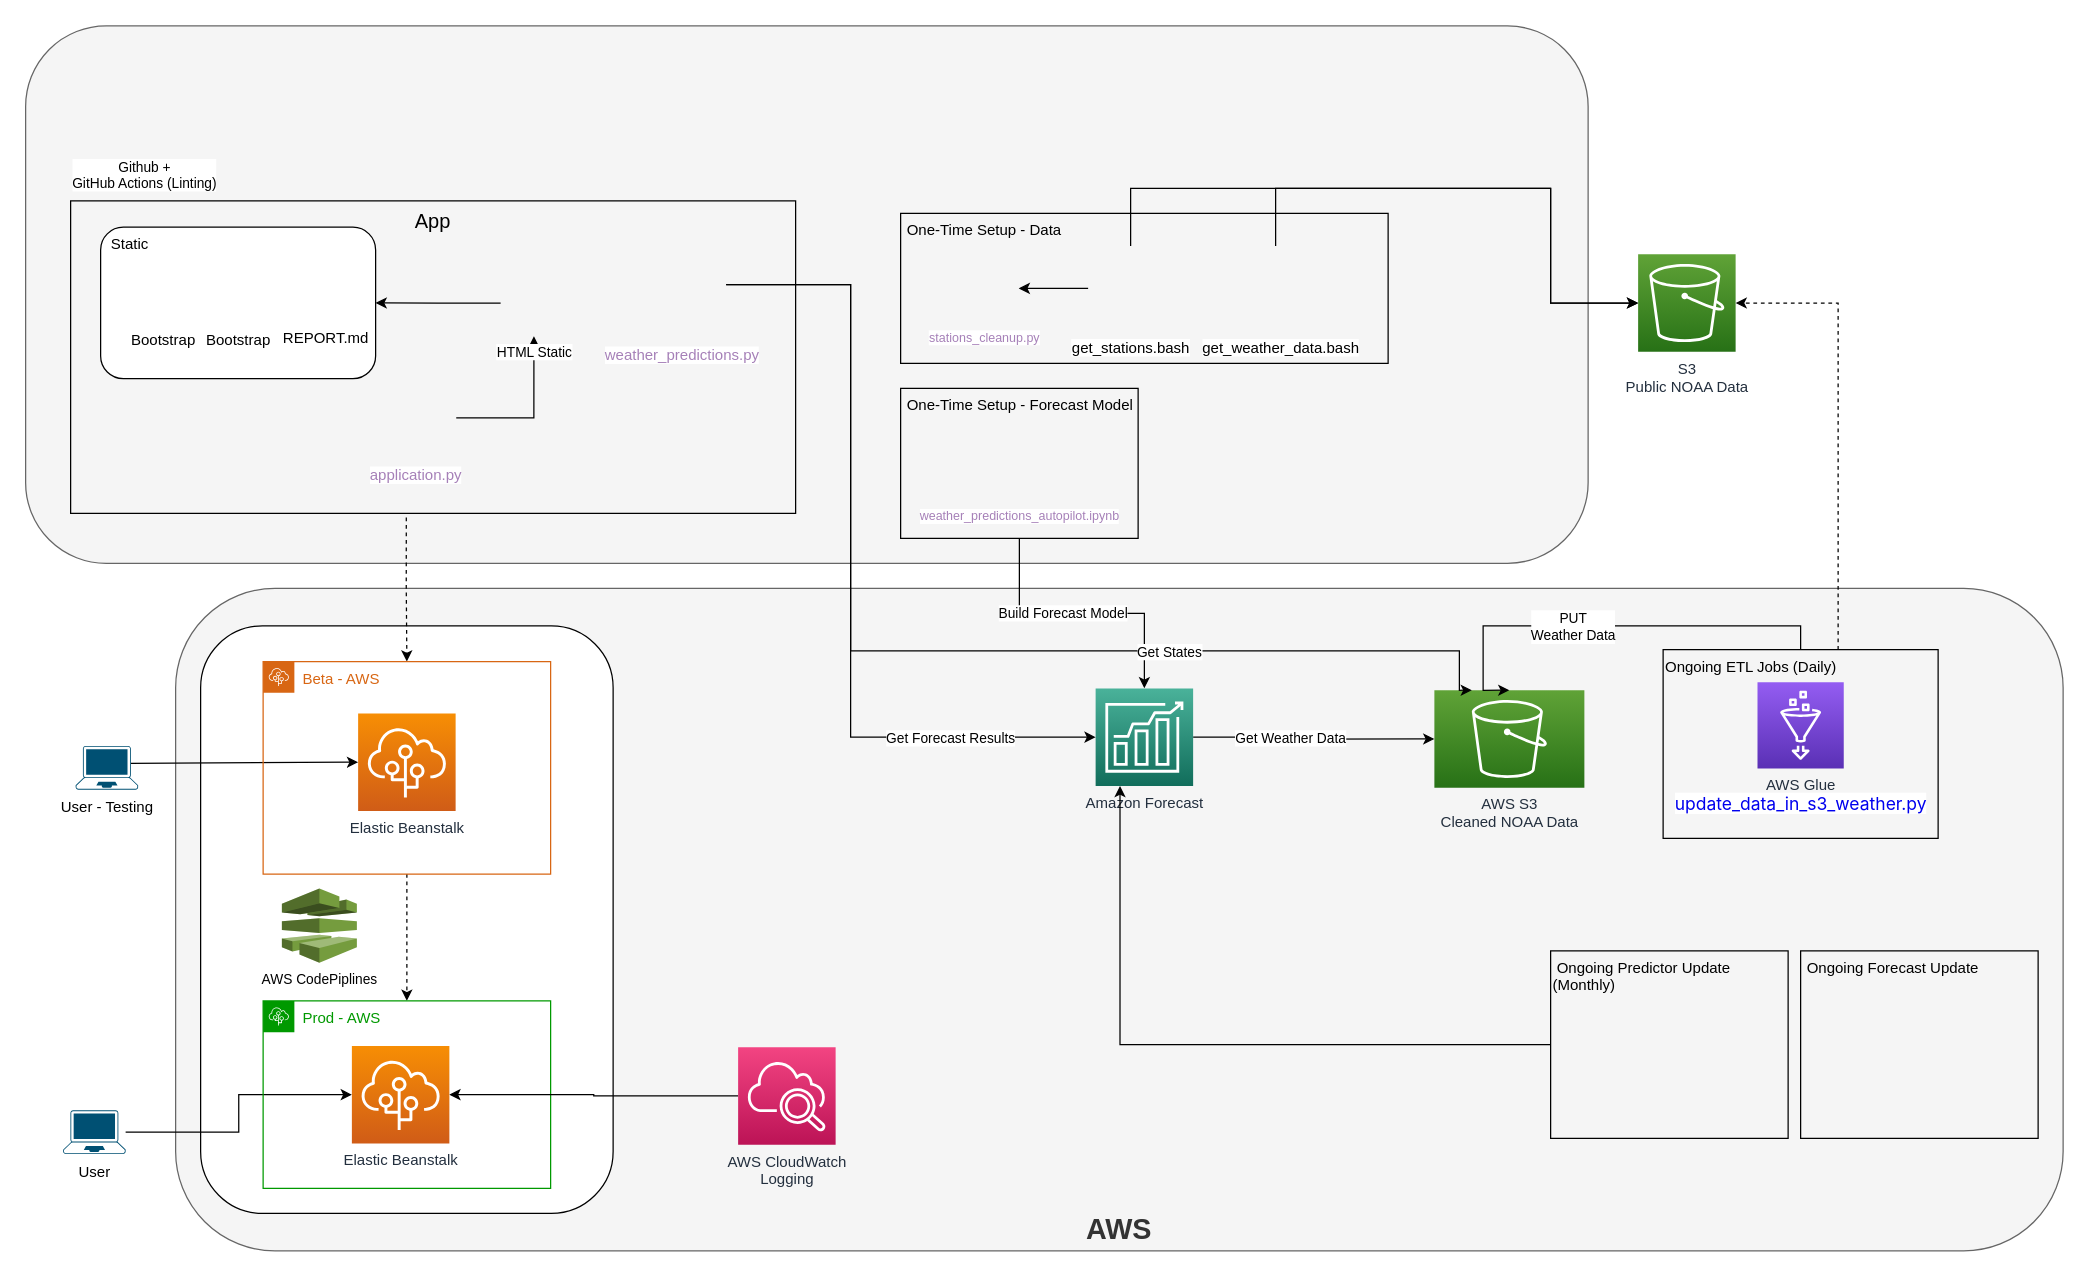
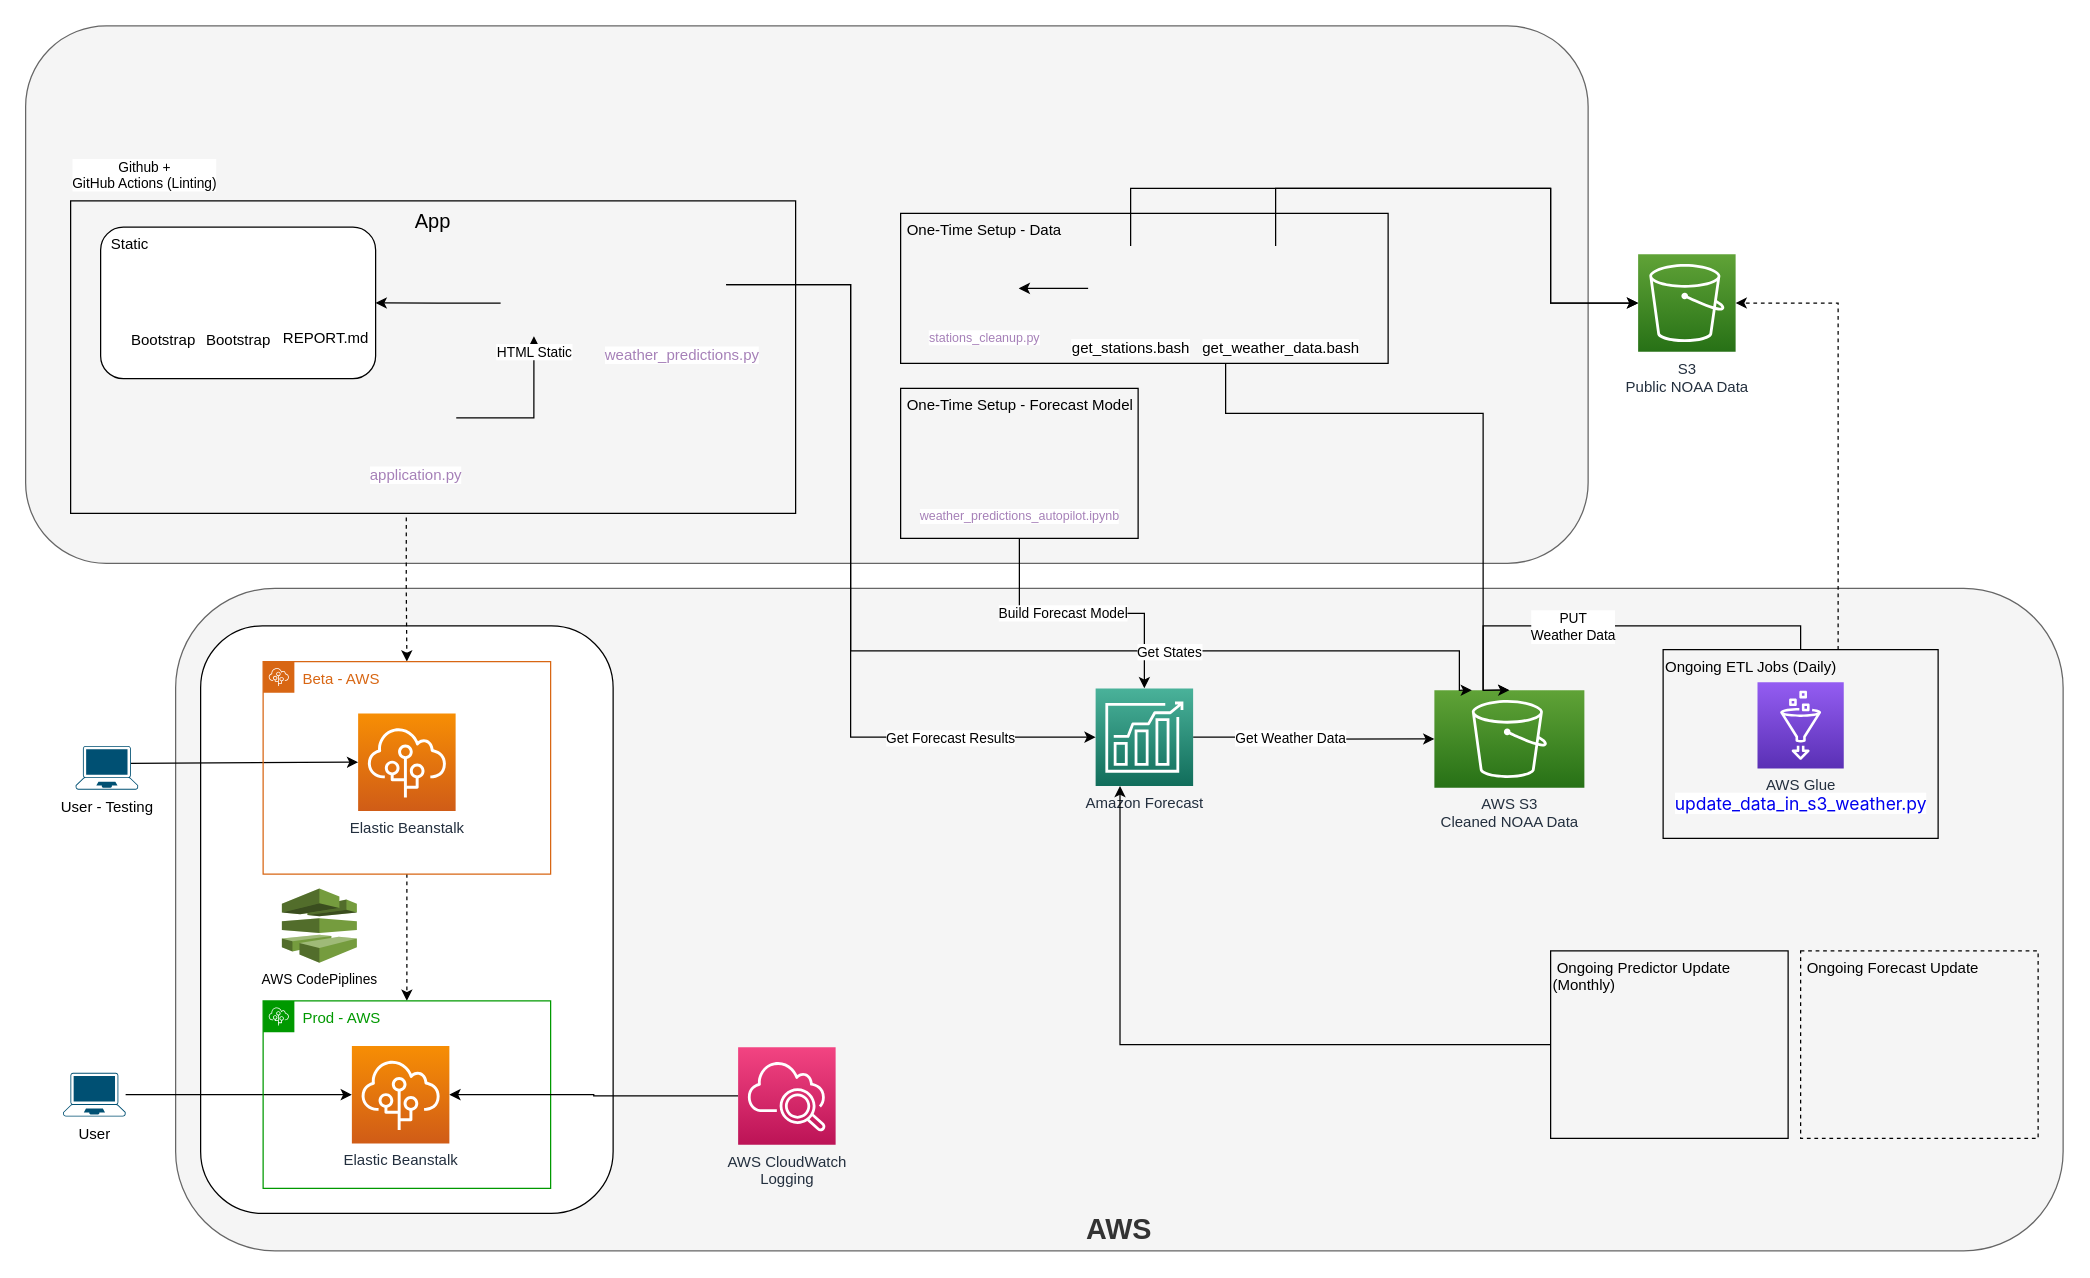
+ <mxCell id="8" style="edgeStyle=orthogonalEdgeStyle;rounded=0;orthogonalLoop=1;jettySize=auto;html=1;entryX=0.5;entryY=0;entryDx=0;entryDy=0;entryPerimeter=0;fontSize=11;" edge="1" parent="1" source="9" target="34"><mxGeometry relative="1" as="geometry"><Array as="points"><mxPoint x="980" y="330" /><mxPoint x="1186" y="330" /></Array></mxGeometry></mxCell>
- <mxCell id="58" value="&amp;nbsp;Ongoing Forecast Update" style="rounded=0;whiteSpace=wrap;html=1;fillColor=none;align=left;verticalAlign=top;" vertex="1" parent="1"><mxGeometry x="1440" y="760" width="190" height="150" as="geometry" /></mxCell>
+ <mxCell id="58" value="&amp;nbsp;Ongoing Forecast Update" style="rounded=0;whiteSpace=wrap;html=1;fillColor=none;align=left;verticalAlign=top;dashed=1;" vertex="1" parent="1"><mxGeometry x="1440" y="760" width="190" height="150" as="geometry" /></mxCell>
- <mxCell id="12" value="User" style="points=[[0.13,0.02,0],[0.5,0,0],[0.87,0.02,0],[0.885,0.4,0],[0.985,0.985,0],[0.5,1,0],[0.015,0.985,0],[0.115,0.4,0]];verticalLabelPosition=bottom;sketch=0;html=1;verticalAlign=top;aspect=fixed;align=center;pointerEvents=1;shape=mxgraph.cisco19.laptop;fillColor=#005073;strokeColor=none;" parent="1" vertex="1"><mxGeometry x="50" y="887.5" width="50" height="35" as="geometry" /></mxCell>
+ <mxCell id="12" value="User" style="points=[[0.13,0.02,0],[0.5,0,0],[0.87,0.02,0],[0.885,0.4,0],[0.985,0.985,0],[0.5,1,0],[0.015,0.985,0],[0.115,0.4,0]];verticalLabelPosition=bottom;sketch=0;html=1;verticalAlign=top;aspect=fixed;align=center;pointerEvents=1;shape=mxgraph.cisco19.laptop;fillColor=#005073;strokeColor=none;" parent="1" vertex="1"><mxGeometry x="50" y="857.5" width="50" height="35" as="geometry" /></mxCell>
